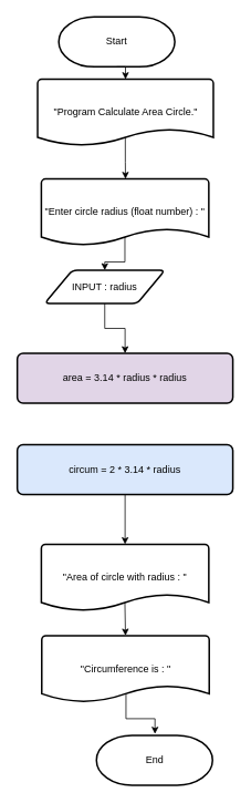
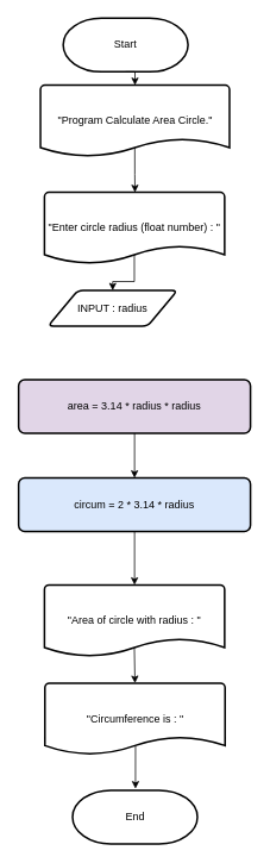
- <mxCell id="8" style="edgeStyle=orthogonalEdgeStyle;rounded=0;orthogonalLoop=1;jettySize=auto;html=1;entryX=0.5;entryY=0;entryDx=0;entryDy=0;" edge="1" parent="1" source="9" target="11"><mxGeometry relative="1" as="geometry" /></mxCell>
+ <mxCell id="10" style="edgeStyle=orthogonalEdgeStyle;rounded=0;orthogonalLoop=1;jettySize=auto;html=1;entryX=0.5;entryY=0;entryDx=0;entryDy=0;" edge="1" parent="1" source="11" target="13"><mxGeometry relative="1" as="geometry" /></mxCell>
- <mxCell id="12" value="End" style="strokeWidth=2;html=1;shape=mxgraph.flowchart.terminator;whiteSpace=wrap;" vertex="1" parent="1"><mxGeometry x="115.5" y="885" width="140" height="60" as="geometry" /></mxCell>
+ <mxCell id="12" value="End" style="strokeWidth=2;html=1;shape=mxgraph.flowchart.terminator;whiteSpace=wrap;" vertex="1" parent="1"><mxGeometry x="80.5" y="885" width="140" height="60" as="geometry" /></mxCell>
